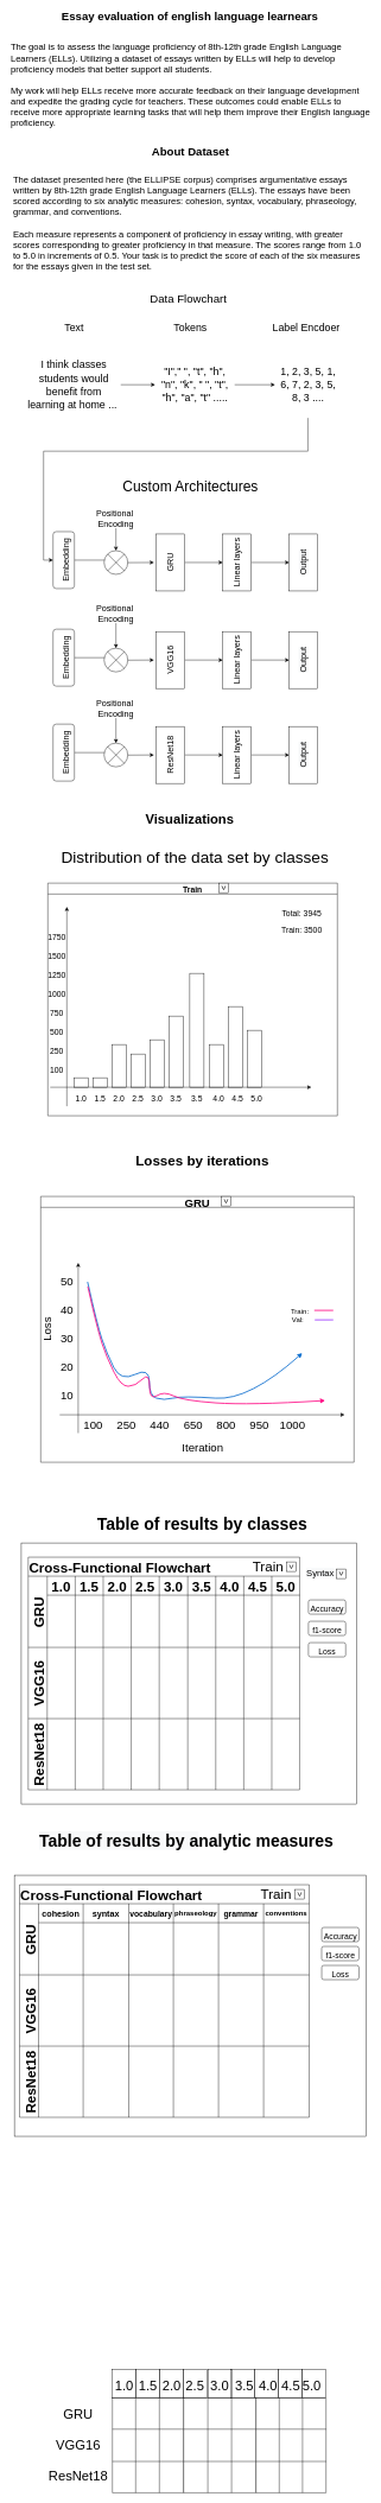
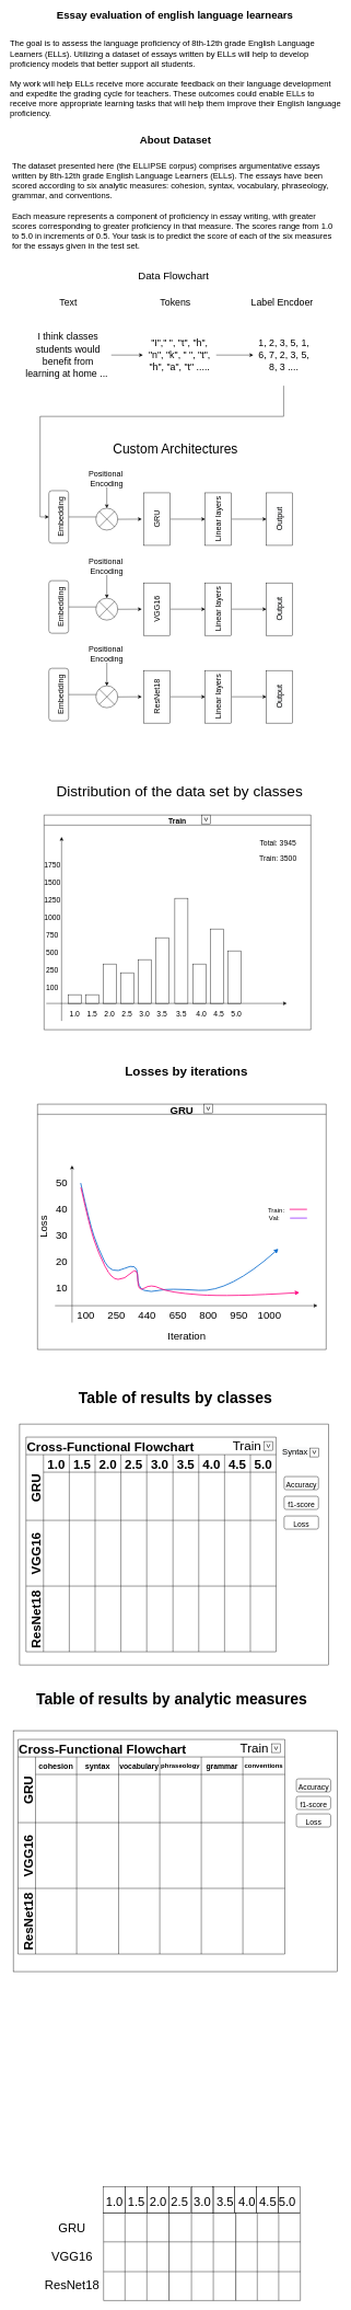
- <mxCell id="47" value="&lt;b&gt;&lt;font style=&quot;font-size: 28px;&quot;&gt;Visualizations&lt;/font&gt;&lt;/b&gt;" style="text;html=1;strokeColor=none;fillColor=none;align=center;verticalAlign=middle;whiteSpace=wrap;rounded=0;fontSize=22;" parent="1" vertex="1"><mxGeometry x="218.5" y="1690" width="360" height="70" as="geometry" /></mxCell>
- <mxCell id="204" value="&lt;b&gt;&lt;font style=&quot;font-size: 35px;&quot;&gt;Table of results by classes&lt;/font&gt;&lt;/b&gt;" style="text;html=1;align=center;verticalAlign=middle;resizable=0;points=[];autosize=1;strokeColor=none;fillColor=none;fontSize=29;" parent="1" vertex="1"><mxGeometry x="190" y="3180" width="470" height="60" as="geometry" /></mxCell>
+ <mxCell id="204" value="&lt;b&gt;&lt;font style=&quot;font-size: 35px;&quot;&gt;Table of results by classes&lt;/font&gt;&lt;/b&gt;" style="text;html=1;align=center;verticalAlign=middle;resizable=0;points=[];autosize=1;strokeColor=none;fillColor=none;fontSize=29;" parent="1" vertex="1"><mxGeometry x="165" y="3160" width="470" height="60" as="geometry" /></mxCell>
